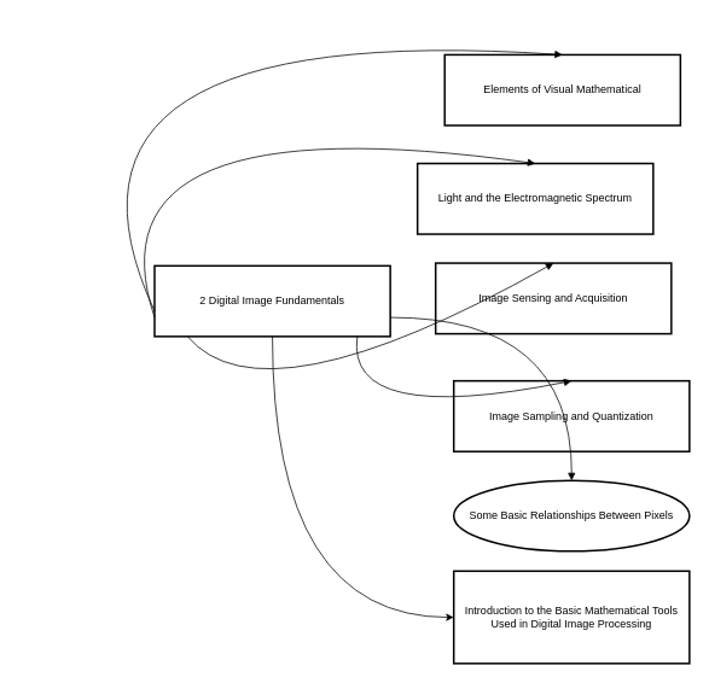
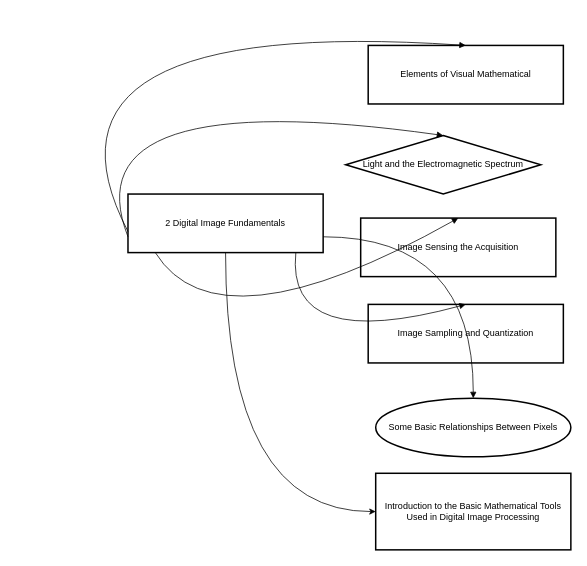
- <mxCell id="5" value="Light and the Electromagnetic Spectrum" style="whiteSpace=wrap;strokeWidth=2;" vertex="1" parent="1"><mxGeometry x="460" y="180" width="260" height="78" as="geometry" /></mxCell>
+ <mxCell id="5" value="Light and the Electromagnetic Spectrum" style="rhombus;whiteSpace=wrap;strokeWidth=2;" vertex="1" parent="1"><mxGeometry x="460" y="180" width="260" height="78" as="geometry" /></mxCell>
- <mxCell id="6" value="Image Sensing and Acquisition" style="whiteSpace=wrap;strokeWidth=2;" vertex="1" parent="1"><mxGeometry x="480" y="290" width="260" height="78" as="geometry" /></mxCell>
+ <mxCell id="6" value="Image Sensing the Acquisition" style="whiteSpace=wrap;strokeWidth=2;" vertex="1" parent="1"><mxGeometry x="480" y="290" width="260" height="78" as="geometry" /></mxCell>
- <mxCell id="3" value="2 Digital Image Fundamentals" style="whiteSpace=wrap;strokeWidth=2;" vertex="1" parent="1"><mxGeometry x="170" y="293" width="260" height="78" as="geometry" /></mxCell>
+ <mxCell id="3" value="2 Digital Image Fundamentals" style="whiteSpace=wrap;strokeWidth=2;" vertex="1" parent="1"><mxGeometry x="170" y="258" width="260" height="78" as="geometry" /></mxCell>
- <mxCell id="7" value="Image Sampling and Quantization" style="whiteSpace=wrap;strokeWidth=2;" vertex="1" parent="1"><mxGeometry x="500" y="420" width="260" height="78" as="geometry" /></mxCell>
+ <mxCell id="7" value="Image Sampling and Quantization" style="whiteSpace=wrap;strokeWidth=2;" vertex="1" parent="1"><mxGeometry x="490" y="405" width="260" height="78" as="geometry" /></mxCell>
